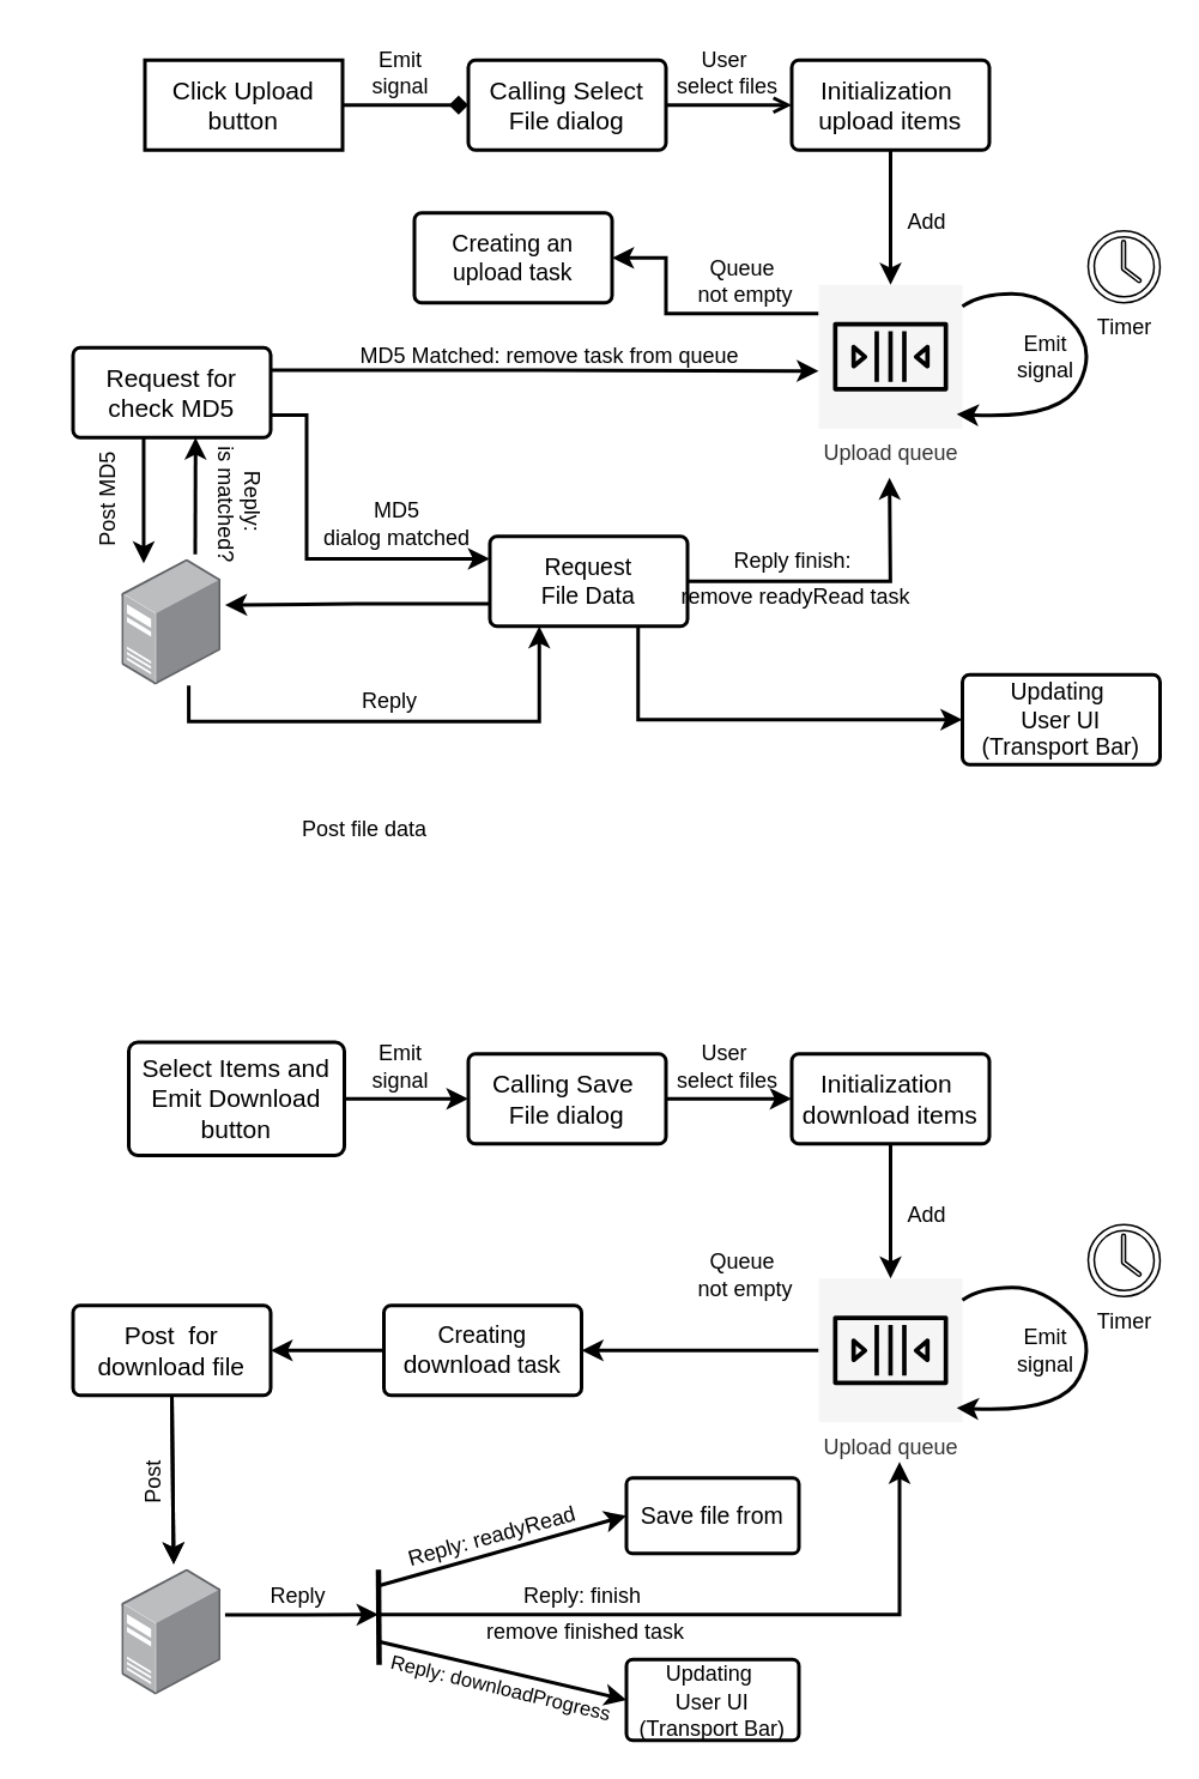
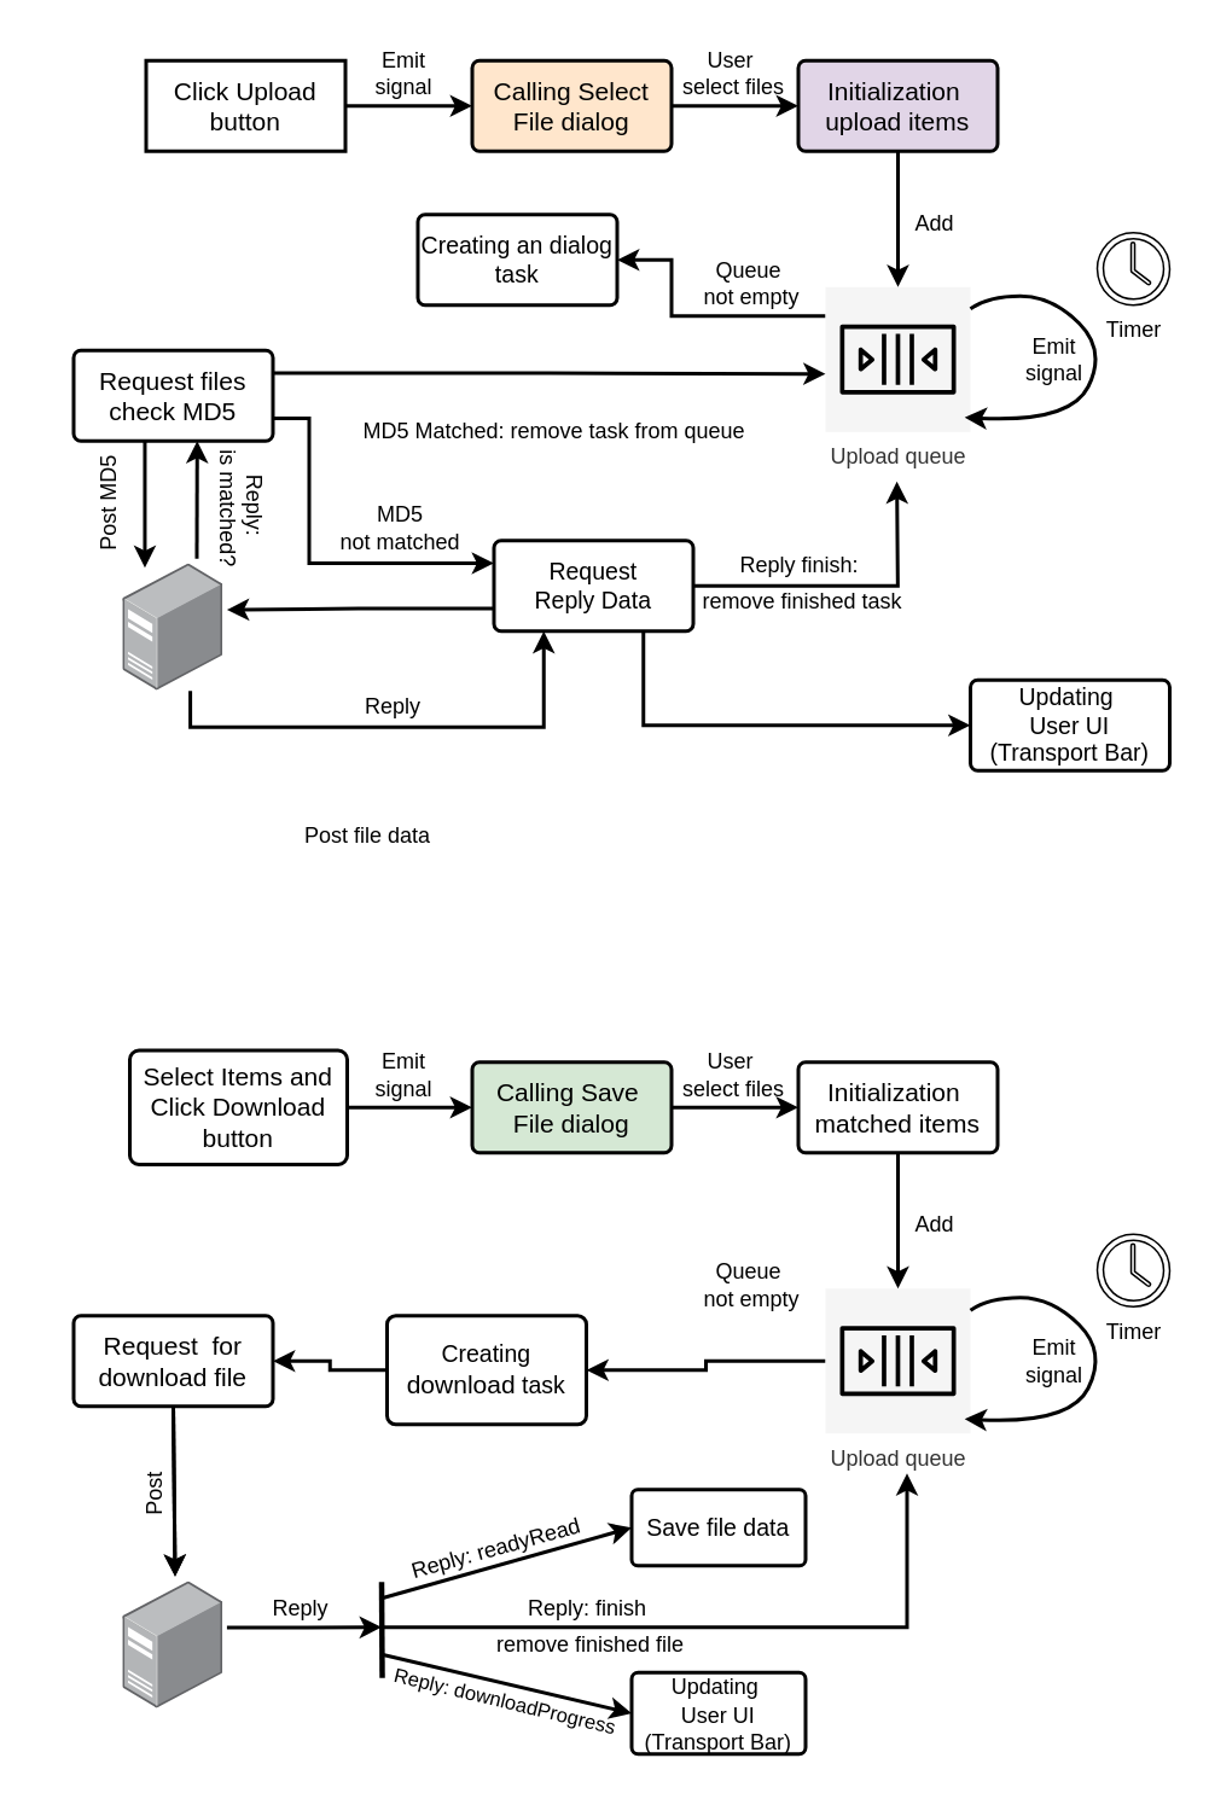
- <mxCell id="6" value="" style="edgeStyle=orthogonalEdgeStyle;rounded=0;orthogonalLoop=1;jettySize=auto;html=1;strokeWidth=2;endArrow=diamond;" edge="1" parent="1" source="7" target="9"><mxGeometry relative="1" as="geometry" /></mxCell>
+ <mxCell id="6" value="" style="edgeStyle=orthogonalEdgeStyle;rounded=0;orthogonalLoop=1;jettySize=auto;html=1;strokeWidth=2;" edge="1" parent="1" source="7" target="9"><mxGeometry relative="1" as="geometry" /></mxCell>
- <mxCell id="9" value="&lt;span style=&quot;font-size: 14px;&quot;&gt;Calling Select File dialog&lt;/span&gt;" style="rounded=1;whiteSpace=wrap;html=1;arcSize=8;strokeWidth=2;" vertex="1" parent="1"><mxGeometry x="260" y="33" width="110" height="50" as="geometry" /></mxCell>
+ <mxCell id="9" value="&lt;span style=&quot;font-size: 14px;&quot;&gt;Calling Select File dialog&lt;/span&gt;" style="rounded=1;whiteSpace=wrap;html=1;arcSize=8;strokeWidth=2;fillColor=#ffe6cc;" vertex="1" parent="1"><mxGeometry x="260" y="33" width="110" height="50" as="geometry" /></mxCell>
- <mxCell id="8" value="" style="edgeStyle=orthogonalEdgeStyle;rounded=0;orthogonalLoop=1;jettySize=auto;html=1;strokeWidth=2;endArrow=open;" edge="1" parent="1" source="9" target="12"><mxGeometry relative="1" as="geometry" /></mxCell>
+ <mxCell id="8" value="" style="edgeStyle=orthogonalEdgeStyle;rounded=0;orthogonalLoop=1;jettySize=auto;html=1;strokeWidth=2;" edge="1" parent="1" source="9" target="12"><mxGeometry relative="1" as="geometry" /></mxCell>
- <mxCell id="12" value="&lt;span style=&quot;font-size: 14px;&quot;&gt;Initialization&amp;nbsp;&lt;/span&gt;&lt;div&gt;&lt;span style=&quot;font-size: 14px;&quot;&gt;upload items&lt;/span&gt;&lt;/div&gt;" style="rounded=1;whiteSpace=wrap;html=1;arcSize=8;strokeWidth=2;" vertex="1" parent="1"><mxGeometry x="440" y="33" width="110" height="50" as="geometry" /></mxCell>
+ <mxCell id="12" value="&lt;span style=&quot;font-size: 14px;&quot;&gt;Initialization&amp;nbsp;&lt;/span&gt;&lt;div&gt;&lt;span style=&quot;font-size: 14px;&quot;&gt;upload items&lt;/span&gt;&lt;/div&gt;" style="rounded=1;whiteSpace=wrap;html=1;arcSize=8;strokeWidth=2;fillColor=#e1d5e7;" vertex="1" parent="1"><mxGeometry x="440" y="33" width="110" height="50" as="geometry" /></mxCell>
- <mxCell id="10" value="Creating an upload task" style="rounded=1;whiteSpace=wrap;html=1;arcSize=8;strokeWidth=2;fontSize=13;" vertex="1" parent="1"><mxGeometry x="230" y="118" width="110" height="50" as="geometry" /></mxCell>
+ <mxCell id="10" value="Creating an dialog task" style="rounded=1;whiteSpace=wrap;html=1;arcSize=8;strokeWidth=2;fontSize=13;" vertex="1" parent="1"><mxGeometry x="230" y="118" width="110" height="50" as="geometry" /></mxCell>
- <mxCell id="31" value="MD5 Matched: remove task from queue" style="text;html=1;align=center;verticalAlign=middle;resizable=0;points=[];autosize=1;strokeColor=none;fillColor=none;" vertex="1" parent="1"><mxGeometry x="190" y="183" width="230" height="30" as="geometry" /></mxCell>
+ <mxCell id="31" value="MD5 Matched: remove task from queue" style="text;html=1;align=center;verticalAlign=middle;resizable=0;points=[];autosize=1;strokeColor=none;fillColor=none;" vertex="1" parent="1"><mxGeometry x="190" y="223" width="230" height="30" as="geometry" /></mxCell>
- <mxCell id="14" value="Request for check&amp;nbsp;&lt;span style=&quot;background-color: initial;&quot;&gt;MD5&lt;/span&gt;" style="rounded=1;whiteSpace=wrap;html=1;arcSize=8;strokeWidth=2;fontSize=14;points=[[0,0,0,0,0],[0,0.25,0,0,0],[0,0.5,0,0,0],[0,0.75,0,0,0],[0,1,0,0,0],[0.25,0,0,0,0],[0.25,1,0,0,0],[0.33,0,0,0,0],[0.38,1,0,0,0],[0.5,0,0,0,0],[0.5,1,0,0,0],[0.62,1,0,0,0],[0.67,0,0,0,0],[0.75,0,0,0,0],[0.75,1,0,0,0],[1,0,0,0,0],[1,0.25,0,0,0],[1,0.5,0,0,0],[1,0.75,0,0,0],[1,1,0,0,0]];" vertex="1" parent="1"><mxGeometry x="40" y="193" width="110" height="50" as="geometry" /></mxCell>
+ <mxCell id="14" value="Request files check&amp;nbsp;&lt;span style=&quot;background-color: initial;&quot;&gt;MD5&lt;/span&gt;" style="rounded=1;whiteSpace=wrap;html=1;arcSize=8;strokeWidth=2;fontSize=14;points=[[0,0,0,0,0],[0,0.25,0,0,0],[0,0.5,0,0,0],[0,0.75,0,0,0],[0,1,0,0,0],[0.25,0,0,0,0],[0.25,1,0,0,0],[0.33,0,0,0,0],[0.38,1,0,0,0],[0.5,0,0,0,0],[0.5,1,0,0,0],[0.62,1,0,0,0],[0.67,0,0,0,0],[0.75,0,0,0,0],[0.75,1,0,0,0],[1,0,0,0,0],[1,0.25,0,0,0],[1,0.5,0,0,0],[1,0.75,0,0,0],[1,1,0,0,0]];" vertex="1" parent="1"><mxGeometry x="40" y="193" width="110" height="50" as="geometry" /></mxCell>
- <mxCell id="32" value="MD5&lt;div&gt;dialog matched&lt;/div&gt;" style="text;html=1;align=center;verticalAlign=middle;resizable=0;points=[];autosize=1;strokeColor=none;fillColor=none;" vertex="1" parent="1"><mxGeometry x="175" y="271" width="90" height="40" as="geometry" /></mxCell>
+ <mxCell id="32" value="MD5&lt;div&gt;not matched&lt;/div&gt;" style="text;html=1;align=center;verticalAlign=middle;resizable=0;points=[];autosize=1;strokeColor=none;fillColor=none;" vertex="1" parent="1"><mxGeometry x="175" y="271" width="90" height="40" as="geometry" /></mxCell>
- <mxCell id="36" value="&lt;div style=&quot;line-height: 160%;&quot;&gt;&lt;span style=&quot;background-color: initial;&quot;&gt;Reply&lt;/span&gt;&amp;nbsp;finish:&amp;nbsp;&lt;div&gt;remove readyRead task&lt;/div&gt;&lt;/div&gt;" style="text;html=1;align=center;verticalAlign=middle;resizable=0;points=[];autosize=1;strokeColor=none;fillColor=none;" vertex="1" parent="1"><mxGeometry x="377" y="297" width="130" height="50" as="geometry" /></mxCell>
+ <mxCell id="36" value="&lt;div style=&quot;line-height: 160%;&quot;&gt;&lt;span style=&quot;background-color: initial;&quot;&gt;Reply&lt;/span&gt;&amp;nbsp;finish:&amp;nbsp;&lt;div&gt;remove finished task&lt;/div&gt;&lt;/div&gt;" style="text;html=1;align=center;verticalAlign=middle;resizable=0;points=[];autosize=1;strokeColor=none;fillColor=none;" vertex="1" parent="1"><mxGeometry x="377" y="297" width="130" height="50" as="geometry" /></mxCell>
- <mxCell id="20" value="Request&lt;div&gt;File Data&lt;/div&gt;" style="rounded=1;whiteSpace=wrap;html=1;arcSize=8;strokeWidth=2;fontSize=13;" vertex="1" parent="1"><mxGeometry x="272" y="298" width="110" height="50" as="geometry" /></mxCell>
+ <mxCell id="20" value="Request&lt;div&gt;Reply Data&lt;/div&gt;" style="rounded=1;whiteSpace=wrap;html=1;arcSize=8;strokeWidth=2;fontSize=13;" vertex="1" parent="1"><mxGeometry x="272" y="298" width="110" height="50" as="geometry" /></mxCell>
- <mxCell id="42" value="&lt;span style=&quot;font-size: 14px;&quot;&gt;Select Items and Emit Download button&lt;/span&gt;" style="rounded=1;whiteSpace=wrap;html=1;arcSize=8;strokeWidth=2;" vertex="1" parent="1"><mxGeometry x="71" y="579.5" width="120" height="63" as="geometry" /></mxCell>
+ <mxCell id="42" value="&lt;span style=&quot;font-size: 14px;&quot;&gt;Select Items and Click Download button&lt;/span&gt;" style="rounded=1;whiteSpace=wrap;html=1;arcSize=8;strokeWidth=2;" vertex="1" parent="1"><mxGeometry x="71" y="579.5" width="120" height="63" as="geometry" /></mxCell>
- <mxCell id="44" value="&lt;span style=&quot;font-size: 14px;&quot;&gt;Calling Save&amp;nbsp;&lt;/span&gt;&lt;div&gt;&lt;span style=&quot;font-size: 14px;&quot;&gt;File dialog&lt;/span&gt;&lt;/div&gt;" style="rounded=1;whiteSpace=wrap;html=1;arcSize=8;strokeWidth=2;" vertex="1" parent="1"><mxGeometry x="260" y="586" width="110" height="50" as="geometry" /></mxCell>
+ <mxCell id="44" value="&lt;span style=&quot;font-size: 14px;&quot;&gt;Calling Save&amp;nbsp;&lt;/span&gt;&lt;div&gt;&lt;span style=&quot;font-size: 14px;&quot;&gt;File dialog&lt;/span&gt;&lt;/div&gt;" style="rounded=1;whiteSpace=wrap;html=1;arcSize=8;strokeWidth=2;fillColor=#d5e8d4;" vertex="1" parent="1"><mxGeometry x="260" y="586" width="110" height="50" as="geometry" /></mxCell>
- <mxCell id="47" value="&lt;span style=&quot;font-size: 14px;&quot;&gt;Initialization&amp;nbsp;&lt;/span&gt;&lt;div&gt;&lt;span style=&quot;font-size: 14px;&quot;&gt;download items&lt;/span&gt;&lt;/div&gt;" style="rounded=1;whiteSpace=wrap;html=1;arcSize=8;strokeWidth=2;" vertex="1" parent="1"><mxGeometry x="440" y="586" width="110" height="50" as="geometry" /></mxCell>
+ <mxCell id="47" value="&lt;span style=&quot;font-size: 14px;&quot;&gt;Initialization&amp;nbsp;&lt;/span&gt;&lt;div&gt;&lt;span style=&quot;font-size: 14px;&quot;&gt;matched items&lt;/span&gt;&lt;/div&gt;" style="rounded=1;whiteSpace=wrap;html=1;arcSize=8;strokeWidth=2;" vertex="1" parent="1"><mxGeometry x="440" y="586" width="110" height="50" as="geometry" /></mxCell>
- <mxCell id="48" value="Post&amp;nbsp; for download file" style="rounded=1;whiteSpace=wrap;html=1;arcSize=8;strokeWidth=2;fontSize=14;points=[[0,0,0,0,0],[0,0.25,0,0,0],[0,0.5,0,0,0],[0,0.75,0,0,0],[0,1,0,0,0],[0.25,0,0,0,0],[0.25,1,0,0,0],[0.33,0,0,0,0],[0.38,1,0,0,0],[0.5,0,0,0,0],[0.5,1,0,0,0],[0.62,1,0,0,0],[0.67,0,0,0,0],[0.75,0,0,0,0],[0.75,1,0,0,0],[1,0,0,0,0],[1,0.25,0,0,0],[1,0.5,0,0,0],[1,0.75,0,0,0],[1,1,0,0,0]];" vertex="1" parent="1"><mxGeometry x="40" y="726" width="110" height="50" as="geometry" /></mxCell>
+ <mxCell id="48" value="Request&amp;nbsp; for download file" style="rounded=1;whiteSpace=wrap;html=1;arcSize=8;strokeWidth=2;fontSize=14;points=[[0,0,0,0,0],[0,0.25,0,0,0],[0,0.5,0,0,0],[0,0.75,0,0,0],[0,1,0,0,0],[0.25,0,0,0,0],[0.25,1,0,0,0],[0.33,0,0,0,0],[0.38,1,0,0,0],[0.5,0,0,0,0],[0.5,1,0,0,0],[0.62,1,0,0,0],[0.67,0,0,0,0],[0.75,0,0,0,0],[0.75,1,0,0,0],[1,0,0,0,0],[1,0.25,0,0,0],[1,0.5,0,0,0],[1,0.75,0,0,0],[1,1,0,0,0]];" vertex="1" parent="1"><mxGeometry x="40" y="726" width="110" height="50" as="geometry" /></mxCell>
- <mxCell id="45" value="Creating&lt;div&gt;&lt;span style=&quot;font-size: 14px;&quot;&gt;download&lt;/span&gt;&amp;nbsp;task&lt;/div&gt;" style="rounded=1;whiteSpace=wrap;html=1;arcSize=8;strokeWidth=2;fontSize=13;" vertex="1" parent="1"><mxGeometry x="213" y="726" width="110" height="50" as="geometry" /></mxCell>
+ <mxCell id="45" value="Creating&lt;div&gt;&lt;span style=&quot;font-size: 14px;&quot;&gt;download&lt;/span&gt;&amp;nbsp;task&lt;/div&gt;" style="rounded=1;whiteSpace=wrap;html=1;arcSize=8;strokeWidth=2;fontSize=13;" vertex="1" parent="1"><mxGeometry x="213" y="726" width="110" height="60" as="geometry" /></mxCell>
- <mxCell id="62" value="Save file from" style="rounded=1;whiteSpace=wrap;html=1;arcSize=8;strokeWidth=2;fontSize=13;" vertex="1" parent="1"><mxGeometry x="348" y="822" width="96" height="42" as="geometry" /></mxCell>
+ <mxCell id="62" value="Save file data" style="rounded=1;whiteSpace=wrap;html=1;arcSize=8;strokeWidth=2;fontSize=13;" vertex="1" parent="1"><mxGeometry x="348" y="822" width="96" height="42" as="geometry" /></mxCell>
- <mxCell id="69" value="&lt;div style=&quot;line-height: 160%;&quot;&gt;&lt;span style=&quot;background-color: initial;&quot;&gt;Reply:&lt;/span&gt;&amp;nbsp;finish&amp;nbsp;&lt;div&gt;remove finished task&lt;/div&gt;&lt;/div&gt;" style="text;html=1;align=center;verticalAlign=middle;resizable=0;points=[];autosize=1;strokeColor=none;fillColor=none;" vertex="1" parent="1"><mxGeometry x="260" y="873" width="130" height="50" as="geometry" /></mxCell>
+ <mxCell id="69" value="&lt;div style=&quot;line-height: 160%;&quot;&gt;&lt;span style=&quot;background-color: initial;&quot;&gt;Reply:&lt;/span&gt;&amp;nbsp;finish&amp;nbsp;&lt;div&gt;remove finished file&lt;/div&gt;&lt;/div&gt;" style="text;html=1;align=center;verticalAlign=middle;resizable=0;points=[];autosize=1;strokeColor=none;fillColor=none;" vertex="1" parent="1"><mxGeometry x="260" y="873" width="130" height="50" as="geometry" /></mxCell>
